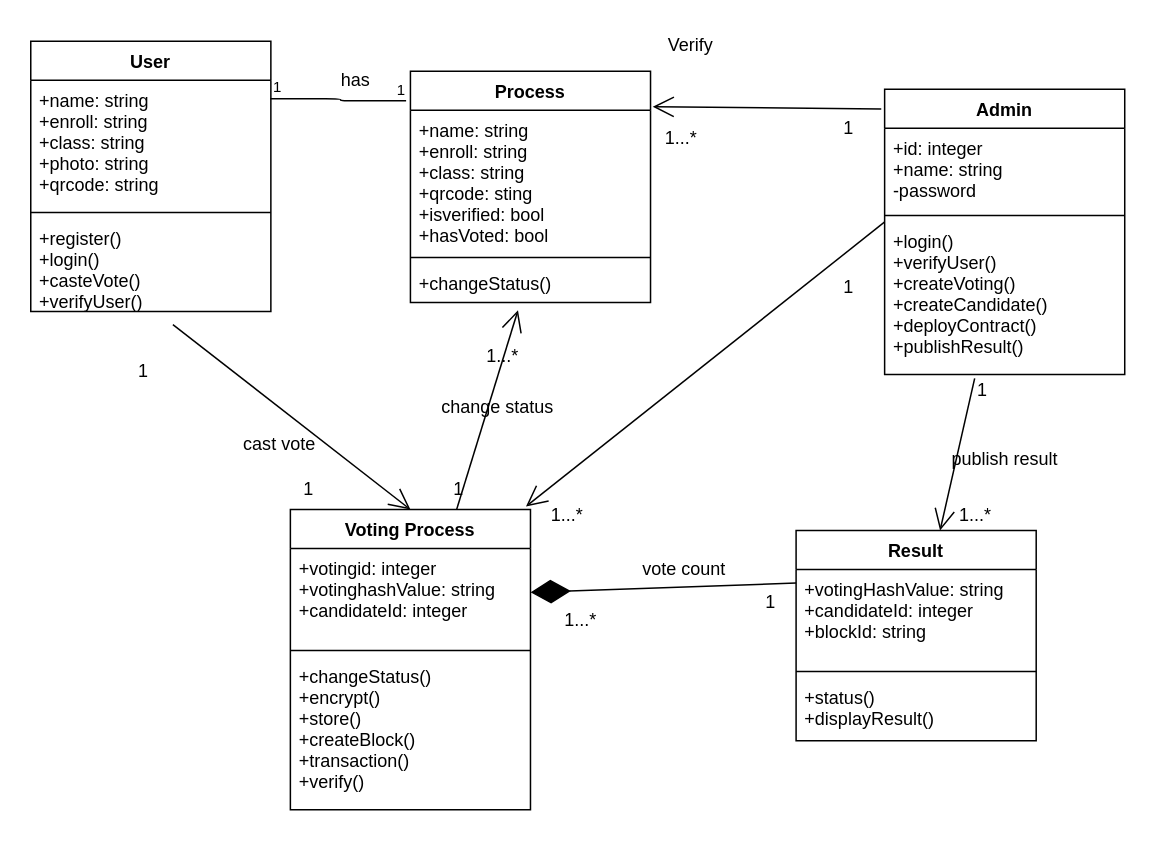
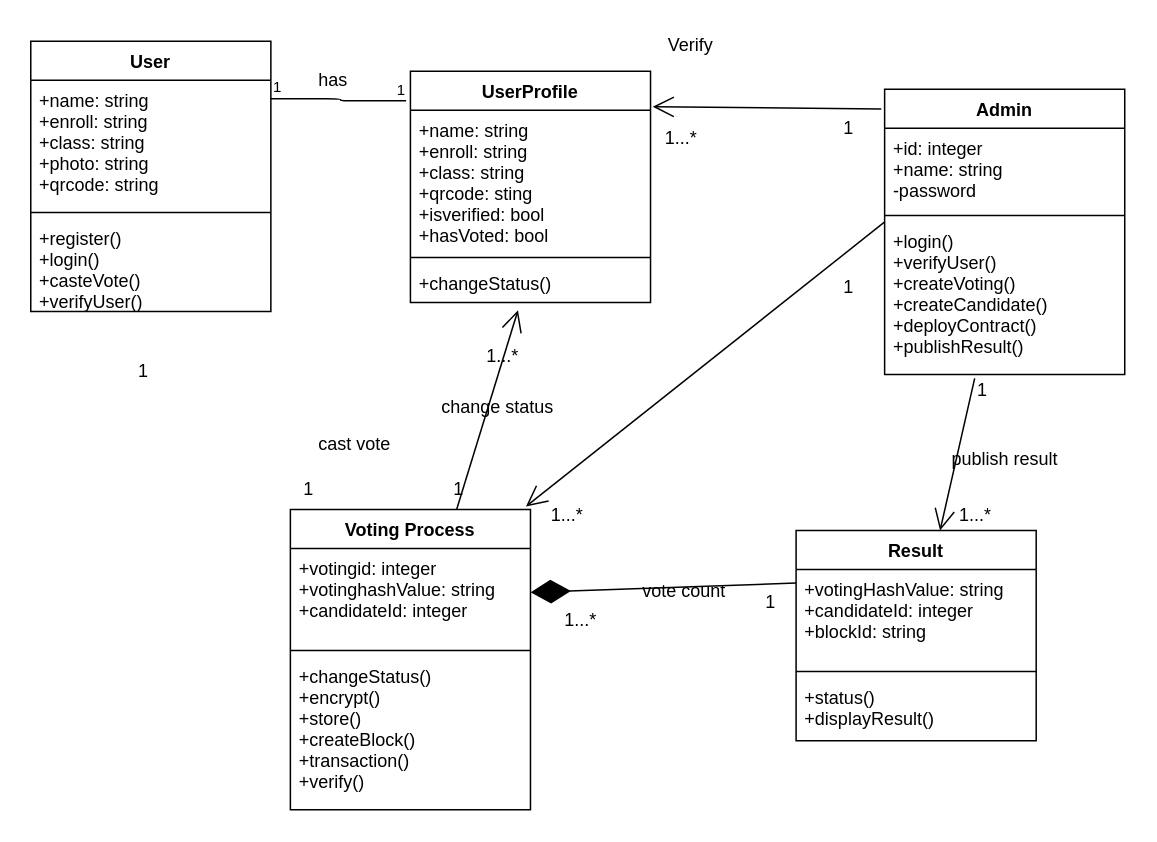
- <mxCell id="25" value="has" style="text;html=1;resizable=0;points=[];autosize=1;align=left;verticalAlign=top;spacingTop=-4;" parent="1" vertex="1"><mxGeometry x="225" y="43" width="40" height="20" as="geometry" /></mxCell>
+ <mxCell id="25" value="has" style="text;html=1;resizable=0;points=[];autosize=1;align=left;verticalAlign=top;spacingTop=-4;" parent="1" vertex="1"><mxGeometry x="210" y="43" width="40" height="20" as="geometry" /></mxCell>
- <mxCell id="19" value="Process" style="swimlane;fontStyle=1;align=center;verticalAlign=top;childLayout=stackLayout;horizontal=1;startSize=26;horizontalStack=0;resizeParent=1;resizeParentMax=0;resizeLast=0;collapsible=1;marginBottom=0;" parent="1" vertex="1"><mxGeometry x="273" y="47" width="160" height="154" as="geometry" /></mxCell>
+ <mxCell id="19" value="UserProfile" style="swimlane;fontStyle=1;align=center;verticalAlign=top;childLayout=stackLayout;horizontal=1;startSize=26;horizontalStack=0;resizeParent=1;resizeParentMax=0;resizeLast=0;collapsible=1;marginBottom=0;" parent="1" vertex="1"><mxGeometry x="273" y="47" width="160" height="154" as="geometry" /></mxCell>
- <mxCell id="30" value="" style="endArrow=open;endFill=1;endSize=12;html=1;entryX=0.5;entryY=0;entryDx=0;entryDy=0;exitX=0.592;exitY=1.141;exitDx=0;exitDy=0;exitPerimeter=0;" parent="1" source="5" target="14" edge="1"><mxGeometry width="160" relative="1" as="geometry"><mxPoint x="70" y="287" as="sourcePoint" /><mxPoint x="230" y="287" as="targetPoint" /></mxGeometry></mxCell>
- <mxCell id="31" value="cast vote" style="text;html=1;resizable=0;points=[];autosize=1;align=left;verticalAlign=top;spacingTop=-4;" parent="1" vertex="1"><mxGeometry x="160" y="286" width="60" height="20" as="geometry" /></mxCell>
+ <mxCell id="31" value="cast vote" style="text;html=1;resizable=0;points=[];autosize=1;align=left;verticalAlign=top;spacingTop=-4;" parent="1" vertex="1"><mxGeometry x="210" y="286" width="60" height="20" as="geometry" /></mxCell>
- <mxCell id="43" value="vote count" style="text;html=1;resizable=0;points=[];autosize=1;align=left;verticalAlign=top;spacingTop=-4;" parent="1" vertex="1"><mxGeometry x="426" y="369" width="70" height="20" as="geometry" /></mxCell>
+ <mxCell id="43" value="vote count" style="text;html=1;resizable=0;points=[];autosize=1;align=left;verticalAlign=top;spacingTop=-4;" parent="1" vertex="1"><mxGeometry x="426" y="384" width="70" height="20" as="geometry" /></mxCell>
